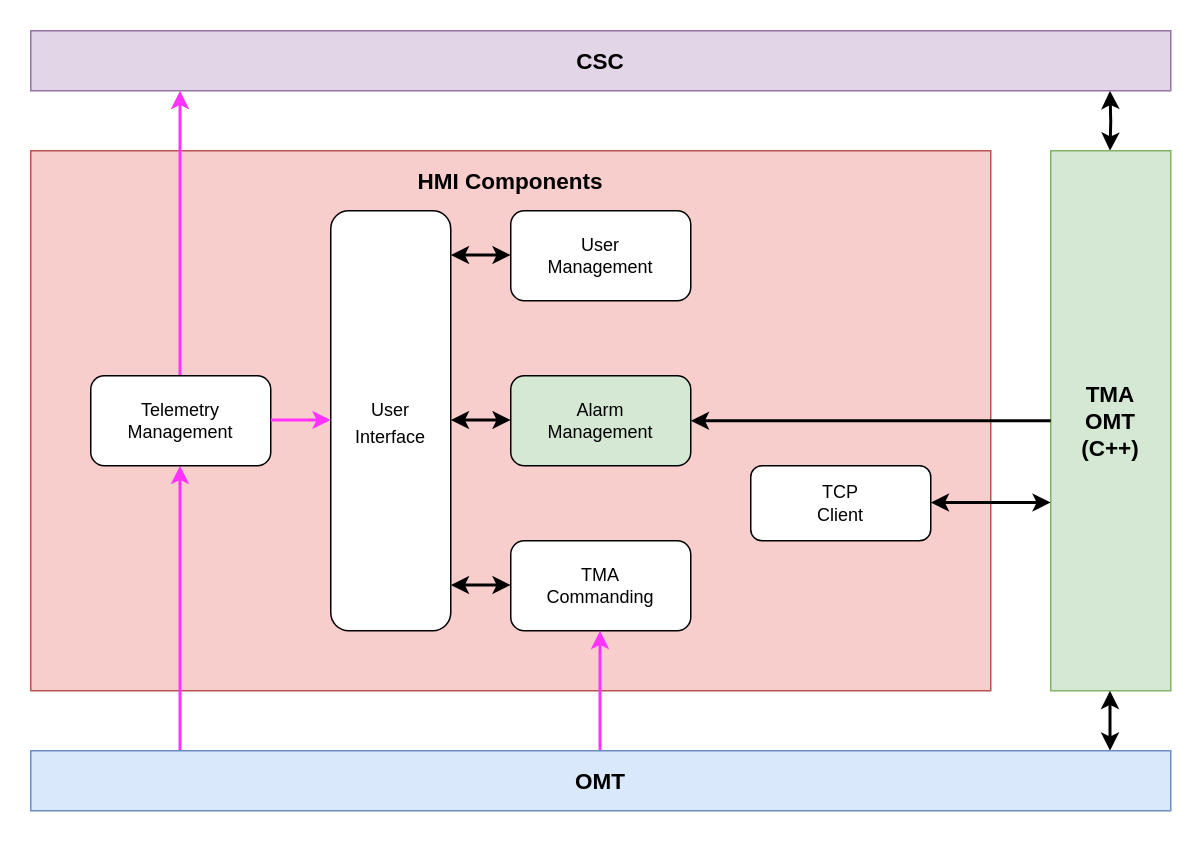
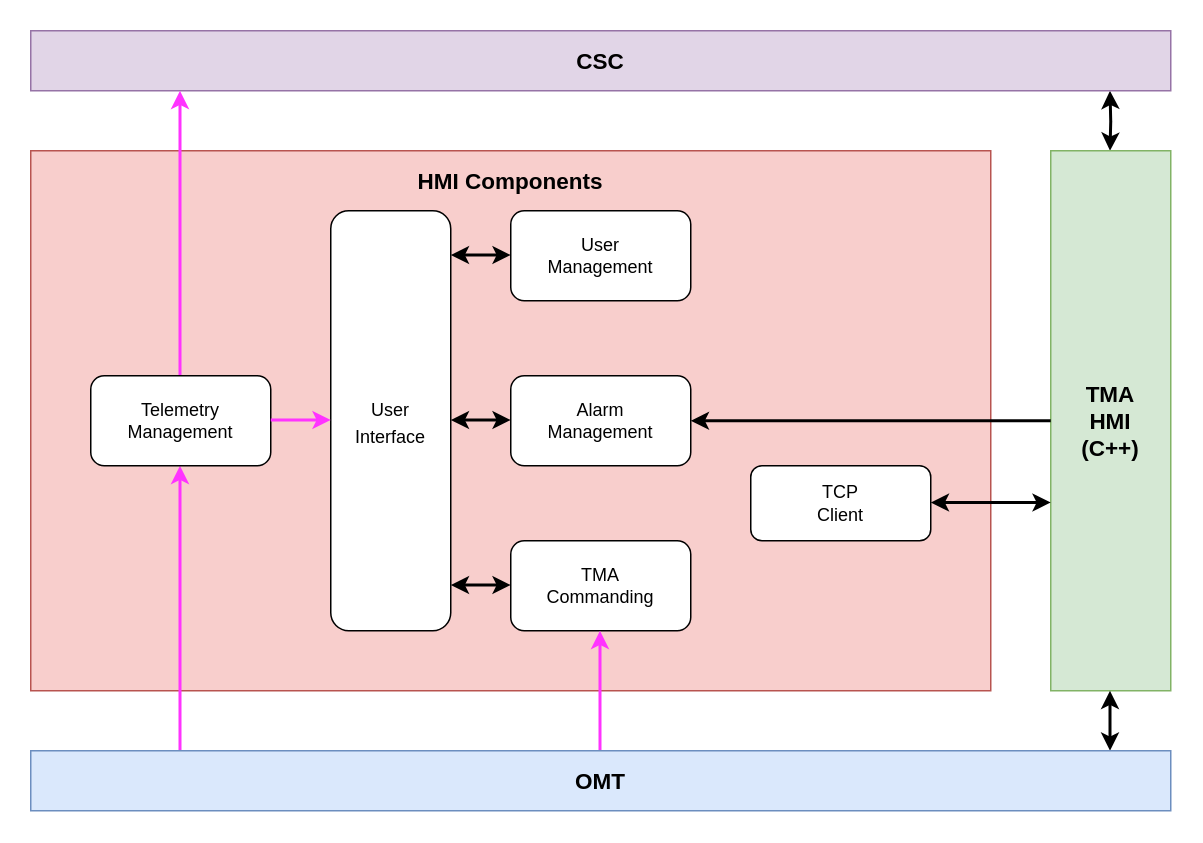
- <mxCell id="8" value="Alarm&lt;br&gt;Management" style="rounded=1;whiteSpace=wrap;html=1;fillColor=#d5e8d4;" parent="1" vertex="1"><mxGeometry x="340" y="250" width="120" height="60" as="geometry" /></mxCell>
+ <mxCell id="8" value="Alarm&lt;br&gt;Management" style="rounded=1;whiteSpace=wrap;html=1;" parent="1" vertex="1"><mxGeometry x="340" y="250" width="120" height="60" as="geometry" /></mxCell>
- <mxCell id="5" value="TMA&lt;br&gt;OMT&lt;br&gt;(C++)&lt;br&gt;" style="rounded=0;whiteSpace=wrap;html=1;fillColor=#d5e8d4;fontSize=15;strokeColor=#82b366;fontStyle=1" parent="1" vertex="1"><mxGeometry x="700" y="100" width="80" height="360" as="geometry" /></mxCell>
+ <mxCell id="5" value="TMA&lt;br&gt;HMI&lt;br&gt;(C++)&lt;br&gt;" style="rounded=0;whiteSpace=wrap;html=1;fillColor=#d5e8d4;fontSize=15;strokeColor=#82b366;fontStyle=1" parent="1" vertex="1"><mxGeometry x="700" y="100" width="80" height="360" as="geometry" /></mxCell>
